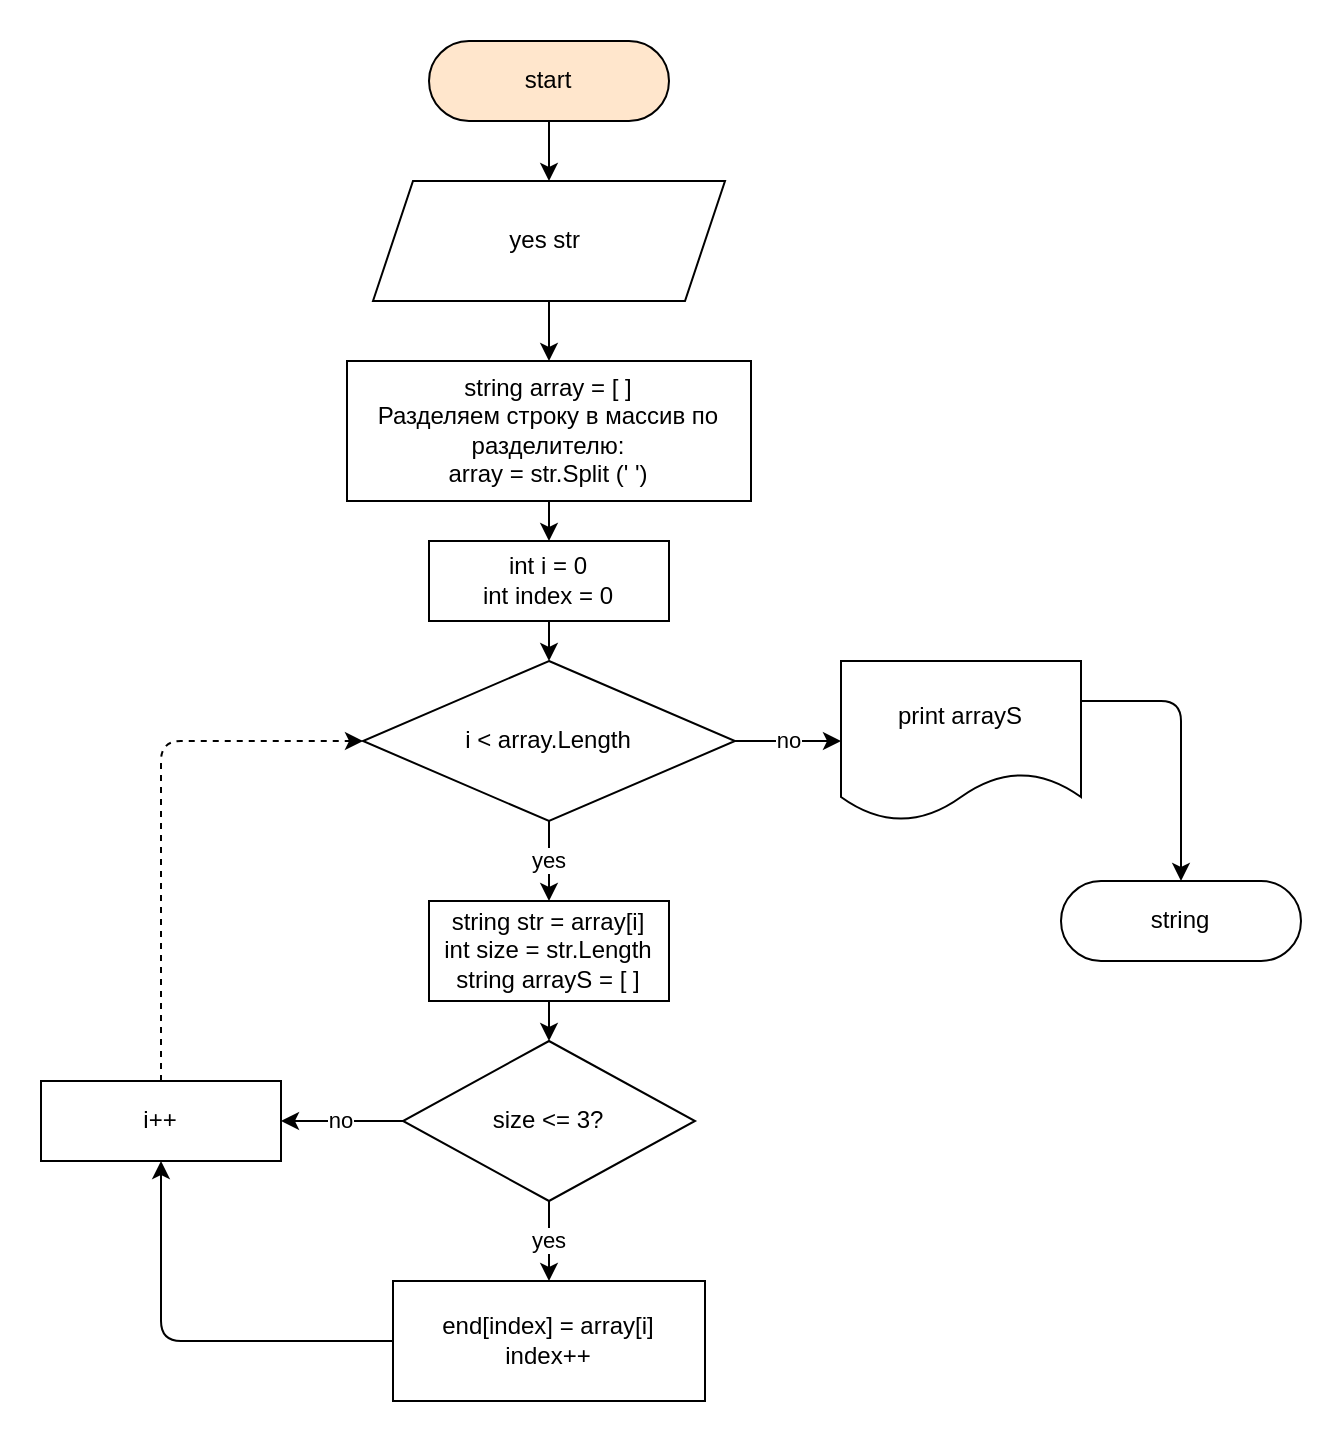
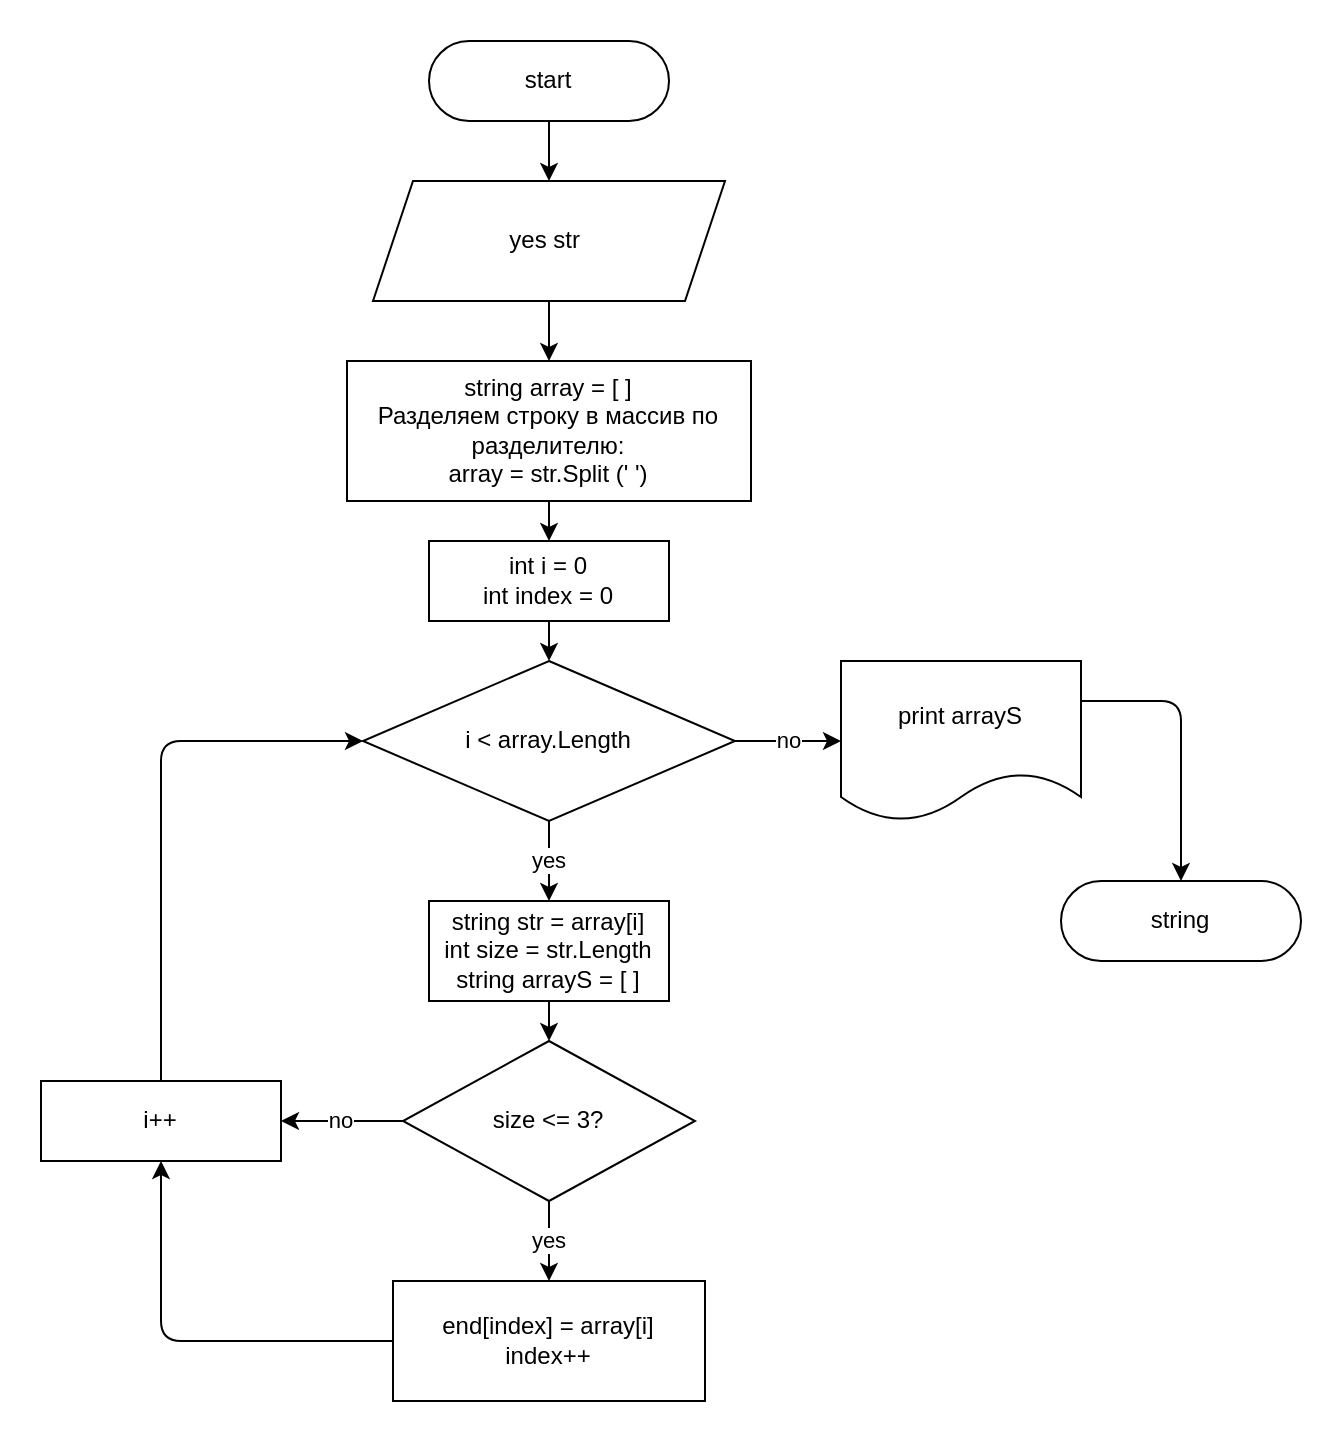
- <mxCell id="3" value="start" style="rounded=1;whiteSpace=wrap;html=1;arcSize=50;fillColor=#ffe6cc;" vertex="1" parent="1"><mxGeometry x="214" y="20" width="120" height="40" as="geometry" /></mxCell>
+ <mxCell id="3" value="start" style="rounded=1;whiteSpace=wrap;html=1;arcSize=50;" vertex="1" parent="1"><mxGeometry x="214" y="20" width="120" height="40" as="geometry" /></mxCell>
- <mxCell id="20" style="edgeStyle=none;html=1;exitX=0.5;exitY=0;exitDx=0;exitDy=0;entryX=0;entryY=0.5;entryDx=0;entryDy=0;dashed=1;" edge="1" parent="1" source="21" target="10"><mxGeometry relative="1" as="geometry"><Array as="points"><mxPoint x="80" y="370" /></Array></mxGeometry></mxCell>
+ <mxCell id="20" style="edgeStyle=none;html=1;exitX=0.5;exitY=0;exitDx=0;exitDy=0;entryX=0;entryY=0.5;entryDx=0;entryDy=0;" edge="1" parent="1" source="21" target="10"><mxGeometry relative="1" as="geometry"><Array as="points"><mxPoint x="80" y="370" /></Array></mxGeometry></mxCell>
